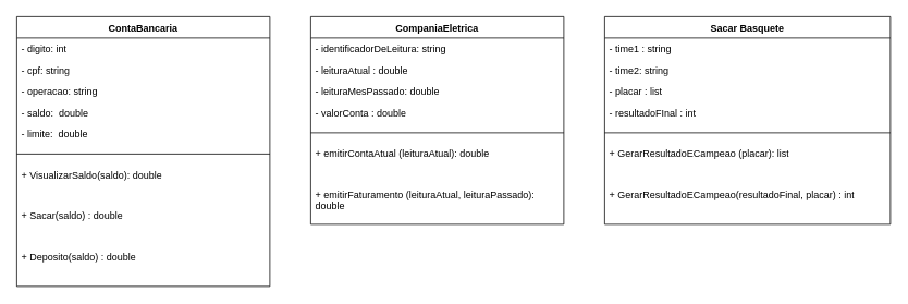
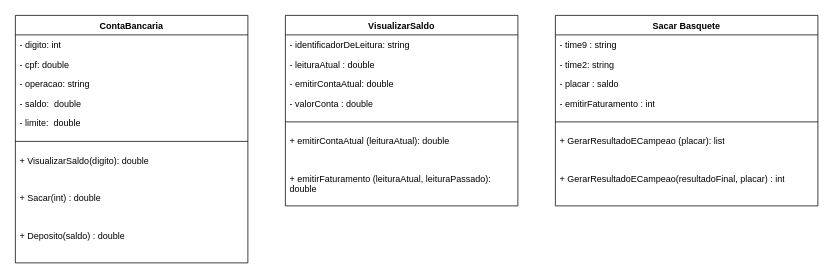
- <mxCell id="12" value="CompaniaEletrica" style="swimlane;fontStyle=1;align=center;verticalAlign=top;childLayout=stackLayout;horizontal=1;startSize=26;horizontalStack=0;resizeParent=1;resizeParentMax=0;resizeLast=0;collapsible=1;marginBottom=0;whiteSpace=wrap;html=1;" vertex="1" parent="1"><mxGeometry x="380" y="20" width="310" height="254" as="geometry" /></mxCell>
+ <mxCell id="12" value="VisualizarSaldo" style="swimlane;fontStyle=1;align=center;verticalAlign=top;childLayout=stackLayout;horizontal=1;startSize=26;horizontalStack=0;resizeParent=1;resizeParentMax=0;resizeLast=0;collapsible=1;marginBottom=0;whiteSpace=wrap;html=1;" vertex="1" parent="1"><mxGeometry x="380" y="20" width="310" height="254" as="geometry" /></mxCell>
- <mxCell id="21" value="- time1 : string" style="text;strokeColor=none;fillColor=none;align=left;verticalAlign=top;spacingLeft=4;spacingRight=4;overflow=hidden;rotatable=0;points=[[0,0.5],[1,0.5]];portConstraint=eastwest;whiteSpace=wrap;html=1;" vertex="1" parent="20"><mxGeometry y="26" width="350" height="26" as="geometry" /></mxCell>
+ <mxCell id="21" value="- time9 : string" style="text;strokeColor=none;fillColor=none;align=left;verticalAlign=top;spacingLeft=4;spacingRight=4;overflow=hidden;rotatable=0;points=[[0,0.5],[1,0.5]];portConstraint=eastwest;whiteSpace=wrap;html=1;" vertex="1" parent="20"><mxGeometry y="26" width="350" height="26" as="geometry" /></mxCell>
- <mxCell id="4" value="- cpf: string" style="text;strokeColor=none;fillColor=none;align=left;verticalAlign=top;spacingLeft=4;spacingRight=4;overflow=hidden;rotatable=0;points=[[0,0.5],[1,0.5]];portConstraint=eastwest;whiteSpace=wrap;html=1;" vertex="1" parent="2"><mxGeometry y="52" width="310" height="26" as="geometry" /></mxCell>
+ <mxCell id="4" value="- cpf: double" style="text;strokeColor=none;fillColor=none;align=left;verticalAlign=top;spacingLeft=4;spacingRight=4;overflow=hidden;rotatable=0;points=[[0,0.5],[1,0.5]];portConstraint=eastwest;whiteSpace=wrap;html=1;" vertex="1" parent="2"><mxGeometry y="52" width="310" height="26" as="geometry" /></mxCell>
- <mxCell id="15" value="- leituraMesPassado: double" style="text;strokeColor=none;fillColor=none;align=left;verticalAlign=top;spacingLeft=4;spacingRight=4;overflow=hidden;rotatable=0;points=[[0,0.5],[1,0.5]];portConstraint=eastwest;whiteSpace=wrap;html=1;" vertex="1" parent="12"><mxGeometry y="78" width="310" height="26" as="geometry" /></mxCell>
+ <mxCell id="15" value="- emitirContaAtual: double" style="text;strokeColor=none;fillColor=none;align=left;verticalAlign=top;spacingLeft=4;spacingRight=4;overflow=hidden;rotatable=0;points=[[0,0.5],[1,0.5]];portConstraint=eastwest;whiteSpace=wrap;html=1;" vertex="1" parent="12"><mxGeometry y="78" width="310" height="26" as="geometry" /></mxCell>
- <mxCell id="23" value="- placar : list" style="text;strokeColor=none;fillColor=none;align=left;verticalAlign=top;spacingLeft=4;spacingRight=4;overflow=hidden;rotatable=0;points=[[0,0.5],[1,0.5]];portConstraint=eastwest;whiteSpace=wrap;html=1;" vertex="1" parent="20"><mxGeometry y="78" width="350" height="26" as="geometry" /></mxCell>
+ <mxCell id="23" value="- placar : saldo" style="text;strokeColor=none;fillColor=none;align=left;verticalAlign=top;spacingLeft=4;spacingRight=4;overflow=hidden;rotatable=0;points=[[0,0.5],[1,0.5]];portConstraint=eastwest;whiteSpace=wrap;html=1;" vertex="1" parent="20"><mxGeometry y="78" width="350" height="26" as="geometry" /></mxCell>
- <mxCell id="24" value="- resultadoFInal : int" style="text;strokeColor=none;fillColor=none;align=left;verticalAlign=top;spacingLeft=4;spacingRight=4;overflow=hidden;rotatable=0;points=[[0,0.5],[1,0.5]];portConstraint=eastwest;whiteSpace=wrap;html=1;" vertex="1" parent="20"><mxGeometry y="104" width="350" height="26" as="geometry" /></mxCell>
+ <mxCell id="24" value="- emitirFaturamento : int" style="text;strokeColor=none;fillColor=none;align=left;verticalAlign=top;spacingLeft=4;spacingRight=4;overflow=hidden;rotatable=0;points=[[0,0.5],[1,0.5]];portConstraint=eastwest;whiteSpace=wrap;html=1;" vertex="1" parent="20"><mxGeometry y="104" width="350" height="26" as="geometry" /></mxCell>
- <mxCell id="9" value="+ VisualizarSaldo(saldo): double" style="text;strokeColor=none;fillColor=none;align=left;verticalAlign=top;spacingLeft=4;spacingRight=4;overflow=hidden;rotatable=0;points=[[0,0.5],[1,0.5]];portConstraint=eastwest;whiteSpace=wrap;html=1;" vertex="1" parent="2"><mxGeometry y="180" width="310" height="50" as="geometry" /></mxCell>
+ <mxCell id="9" value="+ VisualizarSaldo(digito): double" style="text;strokeColor=none;fillColor=none;align=left;verticalAlign=top;spacingLeft=4;spacingRight=4;overflow=hidden;rotatable=0;points=[[0,0.5],[1,0.5]];portConstraint=eastwest;whiteSpace=wrap;html=1;" vertex="1" parent="2"><mxGeometry y="180" width="310" height="50" as="geometry" /></mxCell>
- <mxCell id="10" value="+ Sacar(saldo) : double" style="text;strokeColor=none;fillColor=none;align=left;verticalAlign=top;spacingLeft=4;spacingRight=4;overflow=hidden;rotatable=0;points=[[0,0.5],[1,0.5]];portConstraint=eastwest;whiteSpace=wrap;html=1;" vertex="1" parent="2"><mxGeometry y="230" width="310" height="50" as="geometry" /></mxCell>
+ <mxCell id="10" value="+ Sacar(int) : double" style="text;strokeColor=none;fillColor=none;align=left;verticalAlign=top;spacingLeft=4;spacingRight=4;overflow=hidden;rotatable=0;points=[[0,0.5],[1,0.5]];portConstraint=eastwest;whiteSpace=wrap;html=1;" vertex="1" parent="2"><mxGeometry y="230" width="310" height="50" as="geometry" /></mxCell>
